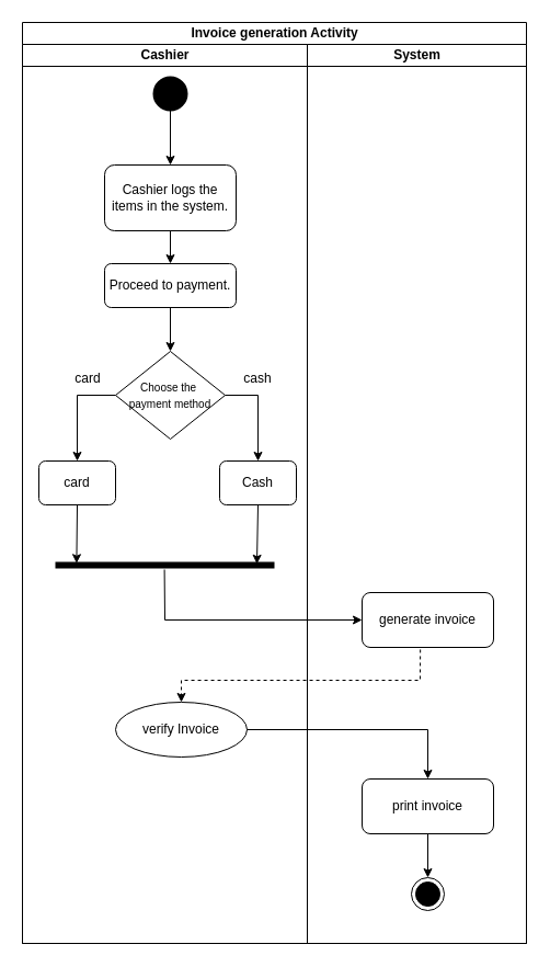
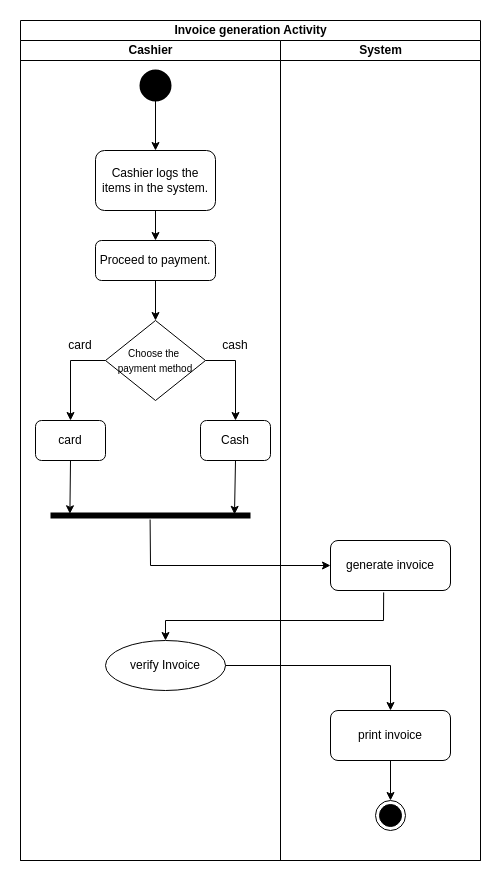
- <mxCell id="22" value="" style="endArrow=classic;html=1;rounded=0;exitX=0.443;exitY=1.039;exitDx=0;exitDy=0;exitPerimeter=0;entryX=0.5;entryY=0;entryDx=0;entryDy=0;dashed=1;" edge="1" parent="2" source="25" target="18"><mxGeometry width="50" height="50" relative="1" as="geometry"><mxPoint x="190.0" y="660" as="sourcePoint" /><mxPoint x="240.0" y="610" as="targetPoint" /><Array as="points"><mxPoint x="363.0" y="600" /><mxPoint x="145.0" y="600" /></Array></mxGeometry></mxCell>
+ <mxCell id="22" value="" style="endArrow=classic;html=1;rounded=0;exitX=0.443;exitY=1.039;exitDx=0;exitDy=0;exitPerimeter=0;entryX=0.5;entryY=0;entryDx=0;entryDy=0;" edge="1" parent="2" source="25" target="18"><mxGeometry width="50" height="50" relative="1" as="geometry"><mxPoint x="190.0" y="660" as="sourcePoint" /><mxPoint x="240.0" y="610" as="targetPoint" /><Array as="points"><mxPoint x="363.0" y="600" /><mxPoint x="145.0" y="600" /></Array></mxGeometry></mxCell>
